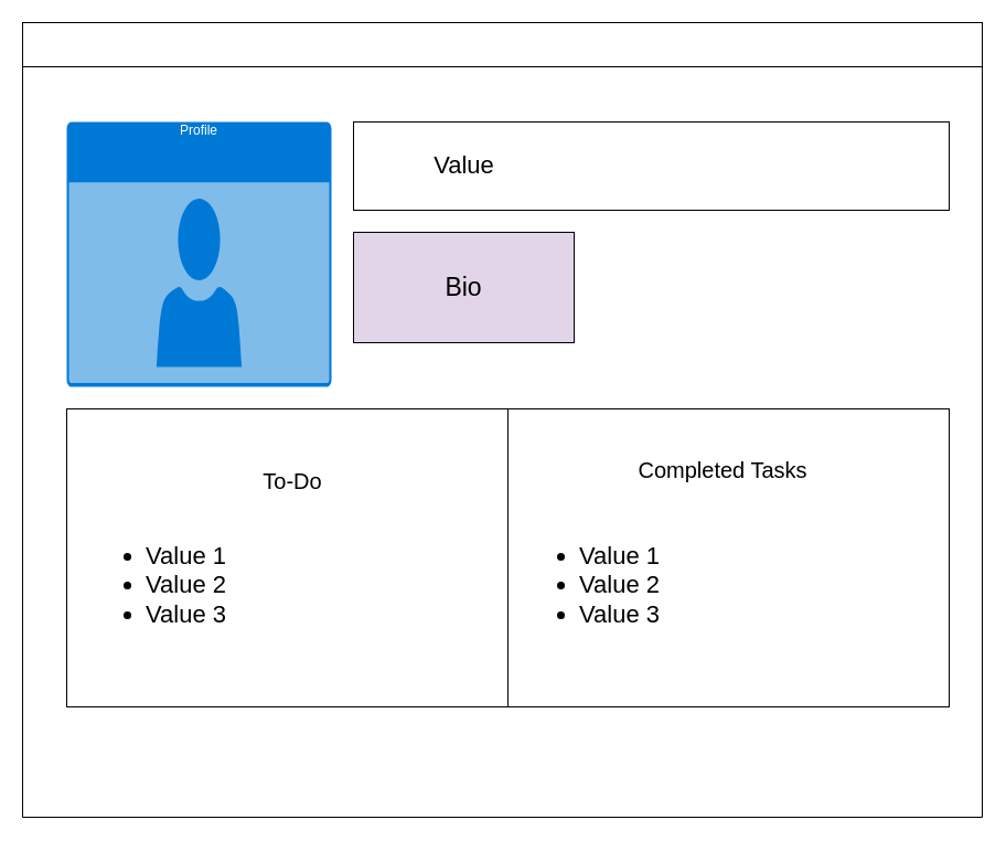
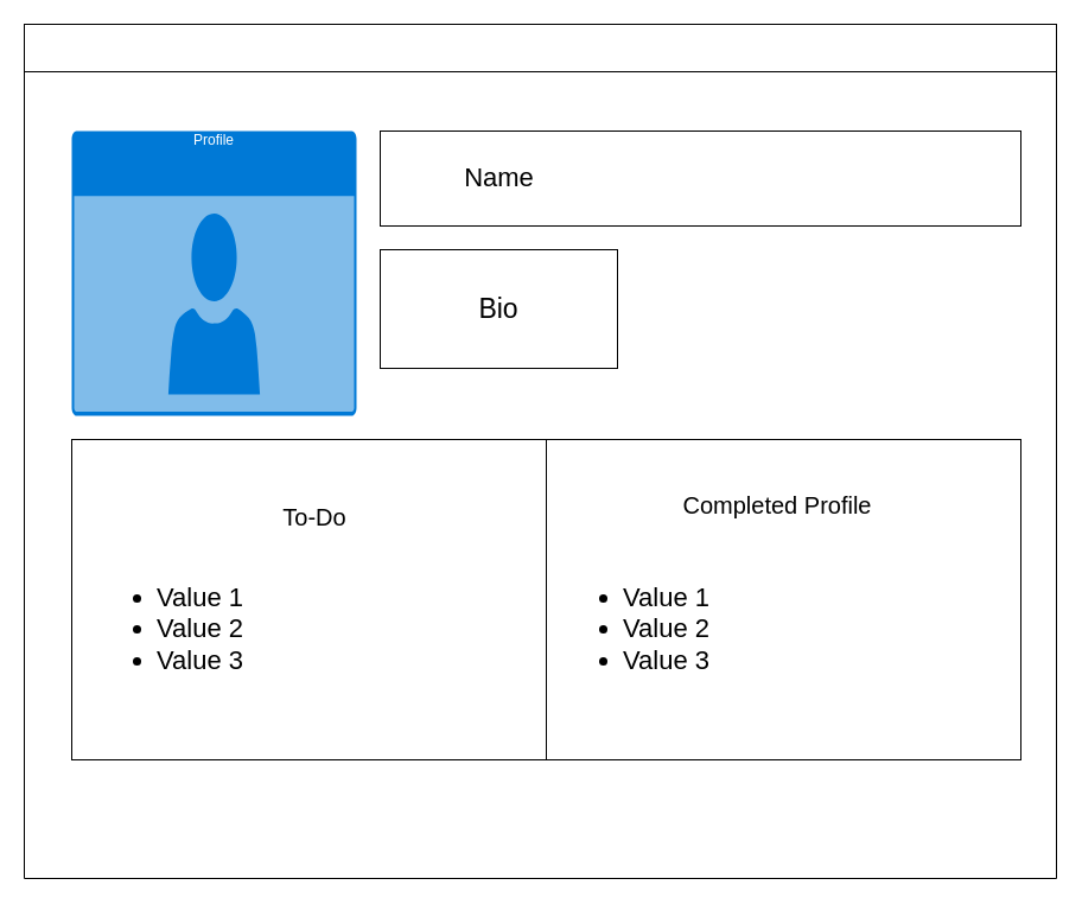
- <mxCell id="7" value="Value" style="text;html=1;strokeColor=none;fillColor=none;align=center;verticalAlign=middle;whiteSpace=wrap;rounded=0;fontSize=22;" vertex="1" parent="2"><mxGeometry x="167.5" y="90" width="465" height="80" as="geometry" /></mxCell>
+ <mxCell id="7" value="Name" style="text;html=1;strokeColor=none;fillColor=none;align=center;verticalAlign=middle;whiteSpace=wrap;rounded=0;fontSize=22;" vertex="1" parent="2"><mxGeometry x="167.5" y="90" width="465" height="80" as="geometry" /></mxCell>
- <mxCell id="6" value="Bio" style="whiteSpace=wrap;html=1;fontSize=23;fillColor=#e1d5e7;" vertex="1" parent="2"><mxGeometry x="300" y="190" width="200" height="100" as="geometry" /></mxCell>
+ <mxCell id="6" value="Bio" style="whiteSpace=wrap;html=1;fontSize=23;" vertex="1" parent="2"><mxGeometry x="300" y="190" width="200" height="100" as="geometry" /></mxCell>
- <mxCell id="9" value="Completed Tasks" style="text;html=1;strokeColor=none;fillColor=none;align=center;verticalAlign=middle;whiteSpace=wrap;rounded=0;fontSize=20;" vertex="1" parent="2"><mxGeometry x="450" y="360" width="370" height="90" as="geometry" /></mxCell>
+ <mxCell id="9" value="Completed Profile" style="text;html=1;strokeColor=none;fillColor=none;align=center;verticalAlign=middle;whiteSpace=wrap;rounded=0;fontSize=20;" vertex="1" parent="2"><mxGeometry x="450" y="360" width="370" height="90" as="geometry" /></mxCell>
